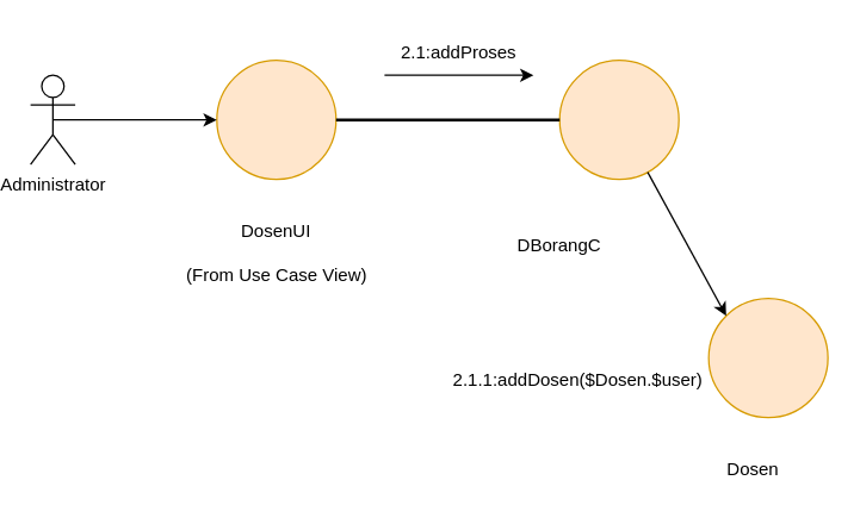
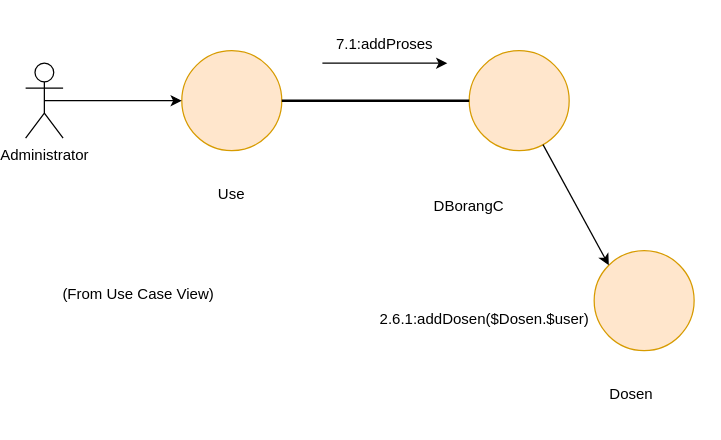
- <mxCell id="15" value="2.1:addProses" style="text;html=1;strokeColor=none;fillColor=none;align=center;verticalAlign=middle;whiteSpace=wrap;rounded=0;" vertex="1" parent="1"><mxGeometry x="240" y="20" width="135" height="30" as="geometry" /></mxCell>
+ <mxCell id="15" value="7.1:addProses" style="text;html=1;strokeColor=none;fillColor=none;align=center;verticalAlign=middle;whiteSpace=wrap;rounded=0;" vertex="1" parent="1"><mxGeometry x="240" y="20" width="135" height="30" as="geometry" /></mxCell>
- <mxCell id="8" value="DosenUI" style="text;html=1;strokeColor=none;fillColor=none;align=center;verticalAlign=middle;whiteSpace=wrap;rounded=0;" parent="1" vertex="1"><mxGeometry x="155" y="140" width="60" height="30" as="geometry" /></mxCell>
+ <mxCell id="8" value="Use" style="text;html=1;strokeColor=none;fillColor=none;align=center;verticalAlign=middle;whiteSpace=wrap;rounded=0;" parent="1" vertex="1"><mxGeometry x="155" y="140" width="60" height="30" as="geometry" /></mxCell>
- <mxCell id="11" value="(From Use Case View)" style="text;html=1;strokeColor=none;fillColor=none;align=center;verticalAlign=middle;whiteSpace=wrap;rounded=0;" parent="1" vertex="1"><mxGeometry x="117.5" y="170" width="135" height="30" as="geometry" /></mxCell>
+ <mxCell id="11" value="(From Use Case View)" style="text;html=1;strokeColor=none;fillColor=none;align=center;verticalAlign=middle;whiteSpace=wrap;rounded=0;" parent="1" vertex="1"><mxGeometry x="42.5" y="220" width="135" height="30" as="geometry" /></mxCell>
- <mxCell id="13" value="2.1.1:addDosen($Dosen.$user)" style="text;html=1;strokeColor=none;fillColor=none;align=center;verticalAlign=middle;whiteSpace=wrap;rounded=0;" vertex="1" parent="1"><mxGeometry x="320" y="240" width="135" height="30" as="geometry" /></mxCell>
+ <mxCell id="13" value="2.6.1:addDosen($Dosen.$user)" style="text;html=1;strokeColor=none;fillColor=none;align=center;verticalAlign=middle;whiteSpace=wrap;rounded=0;" vertex="1" parent="1"><mxGeometry x="320" y="240" width="135" height="30" as="geometry" /></mxCell>
